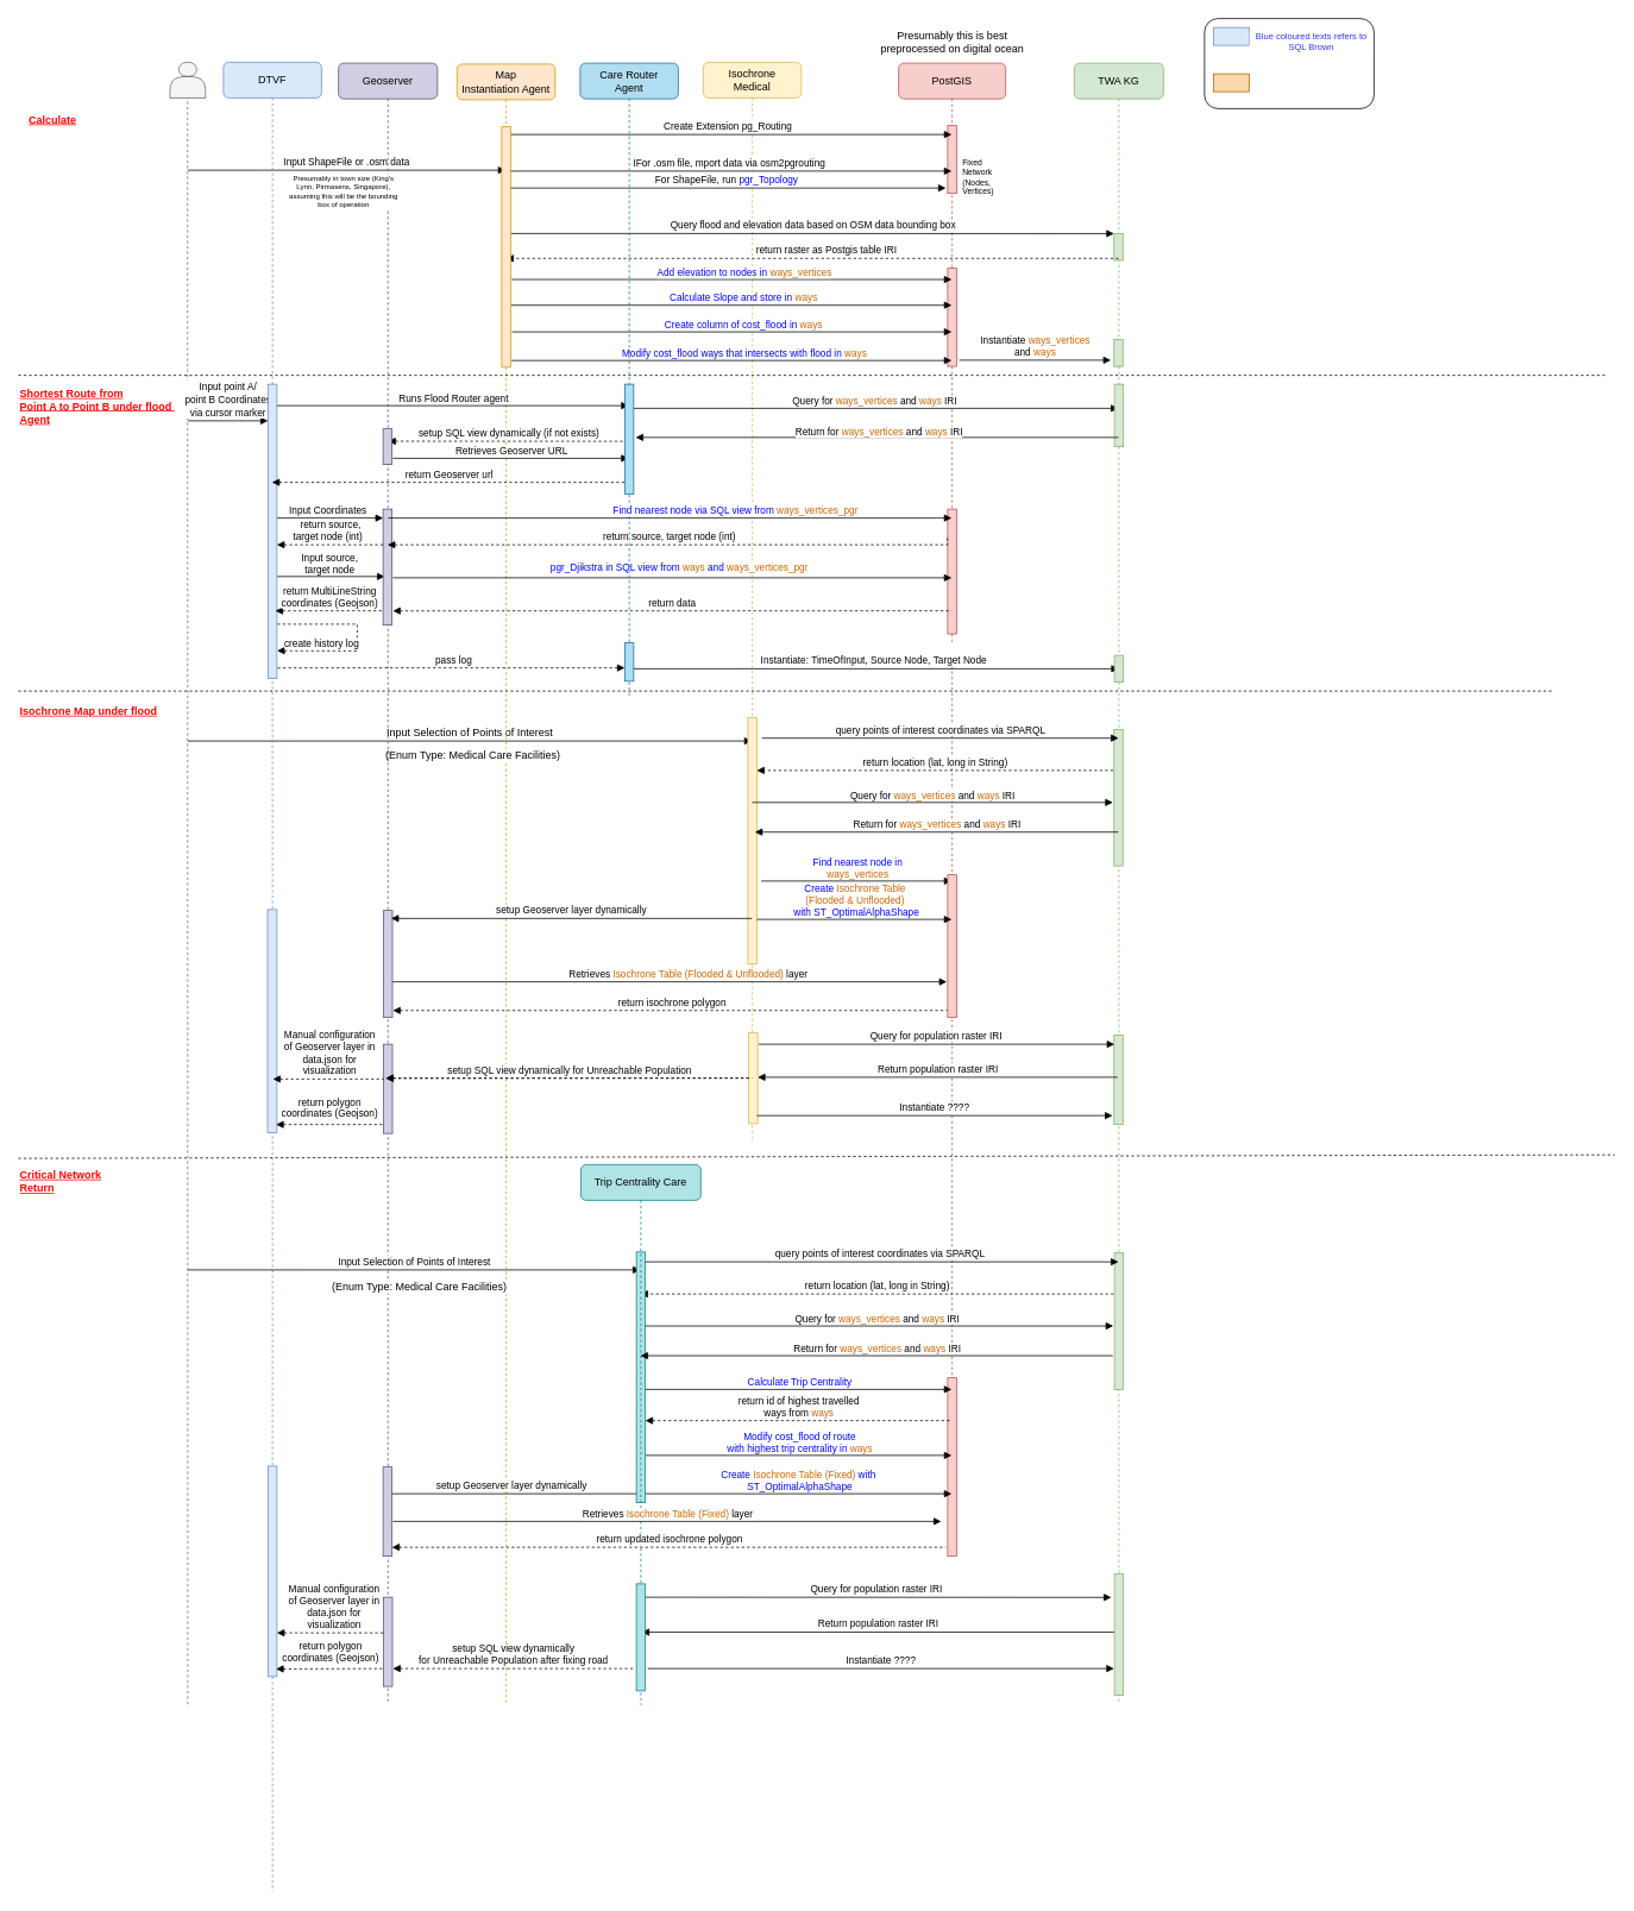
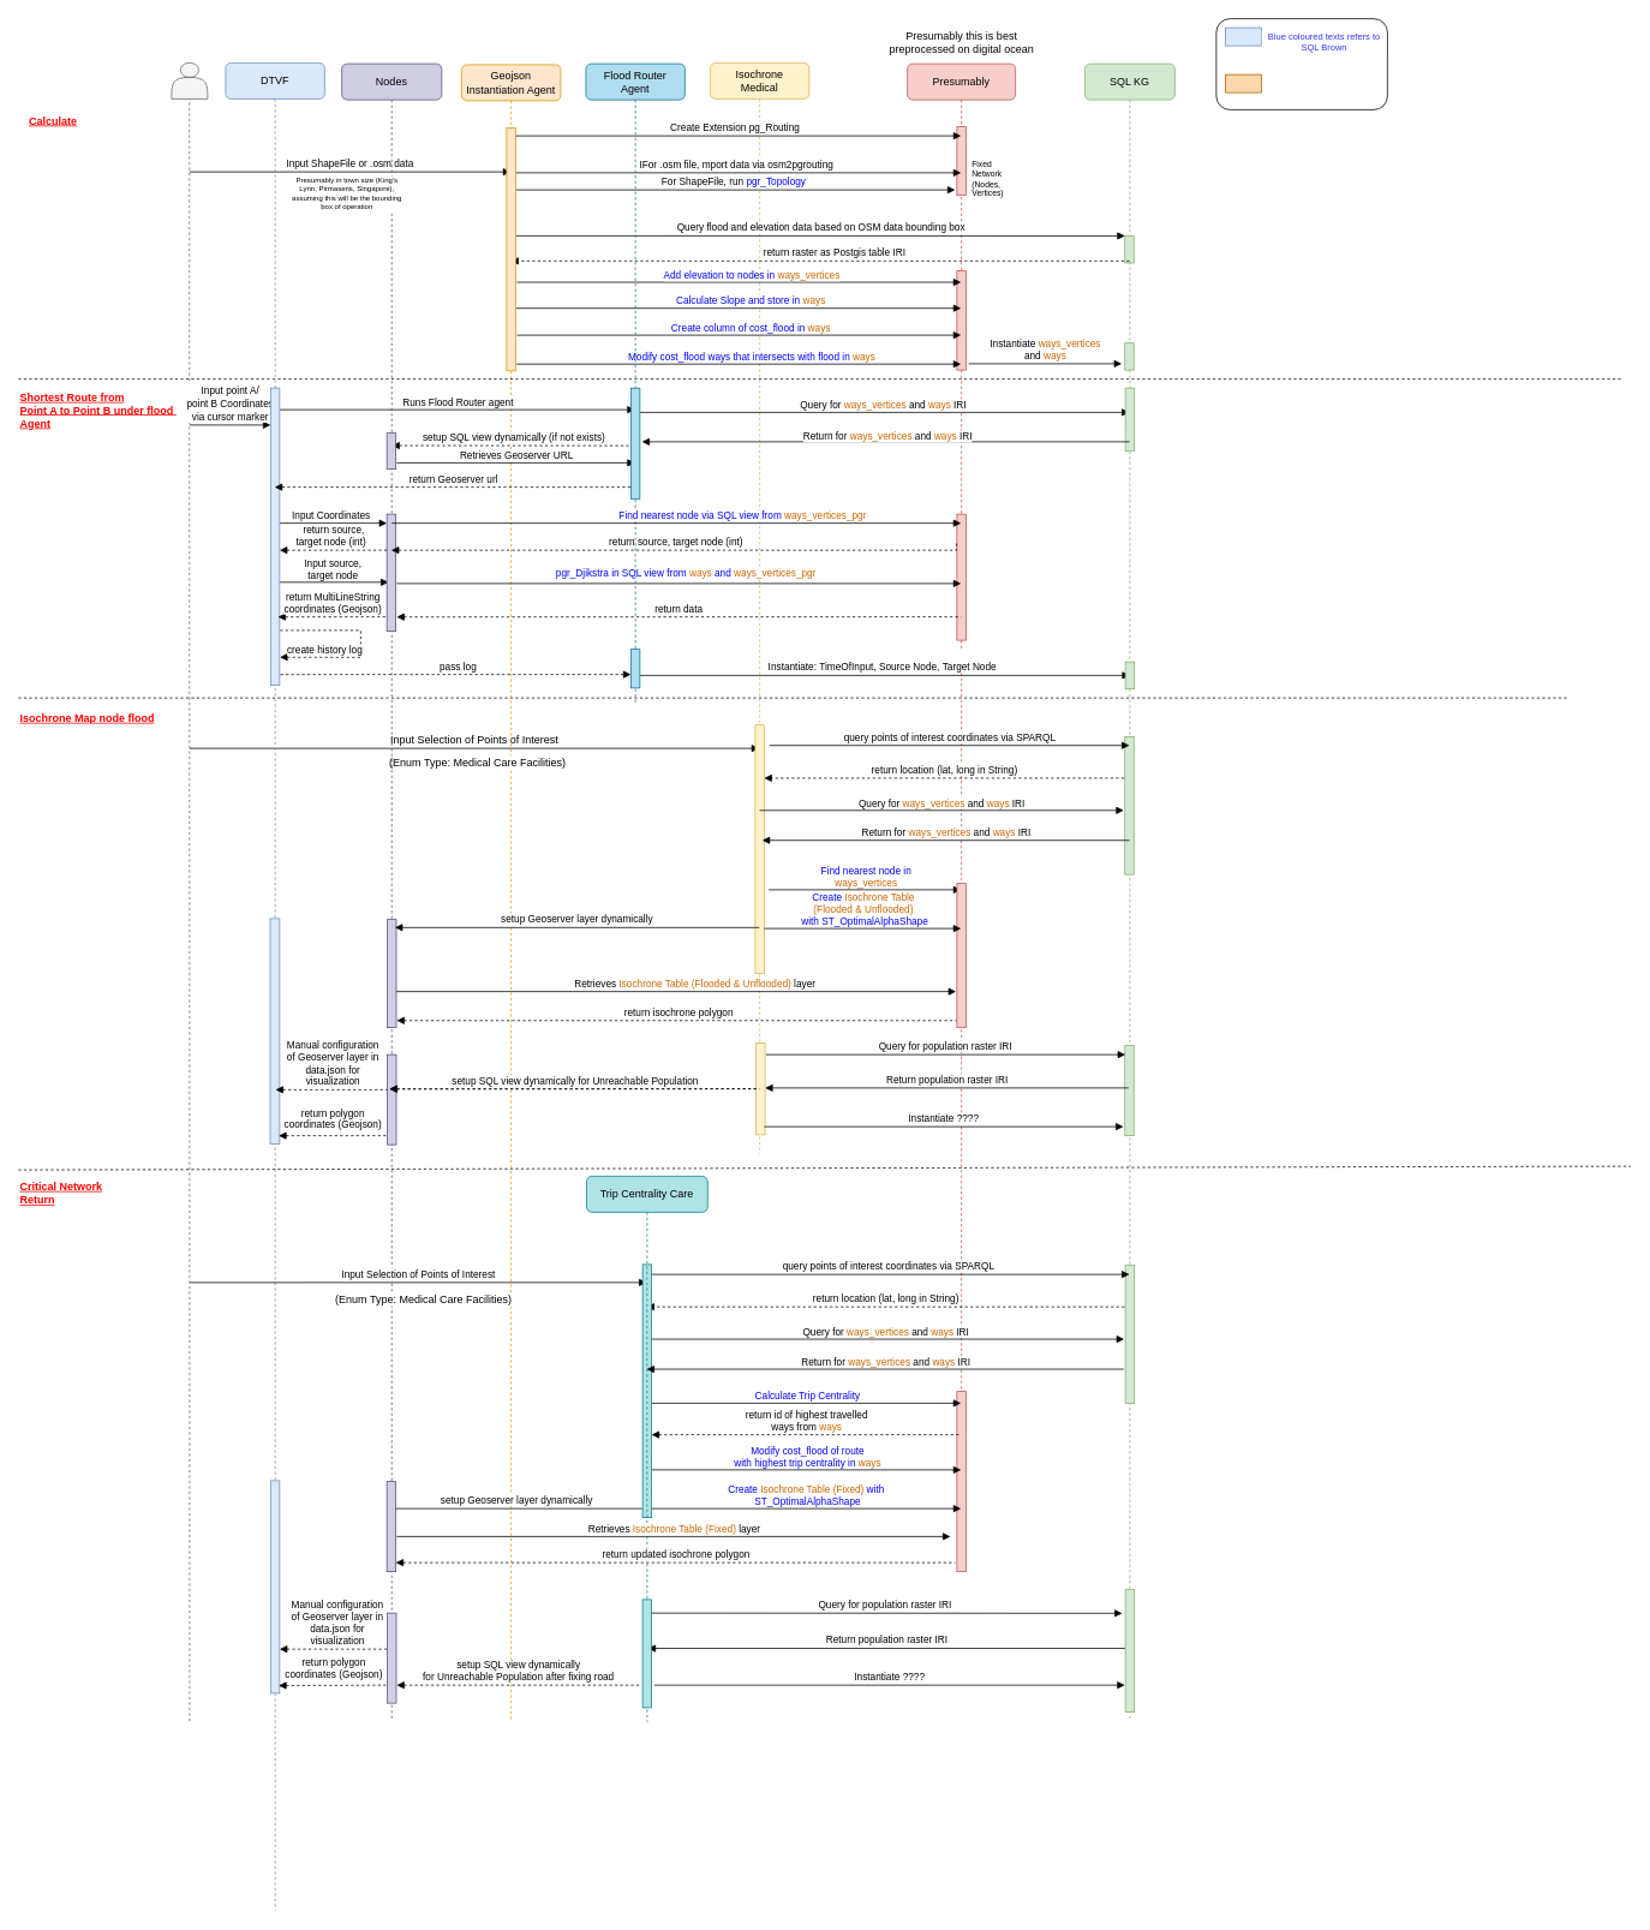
- <mxCell id="77" value="Geoserver" style="shape=umlLifeline;perimeter=lifelinePerimeter;whiteSpace=wrap;html=1;container=1;collapsible=0;recursiveResize=0;outlineConnect=0;rounded=1;shadow=0;comic=0;labelBackgroundColor=none;strokeWidth=1;fontFamily=Helvetica;fontSize=12;align=center;fillColor=#d0cee2;strokeColor=#56517e;size=40;" parent="1" vertex="1"><mxGeometry x="379" y="70" width="111" height="1840" as="geometry" /></mxCell>
+ <mxCell id="77" value="Nodes" style="shape=umlLifeline;perimeter=lifelinePerimeter;whiteSpace=wrap;html=1;container=1;collapsible=0;recursiveResize=0;outlineConnect=0;rounded=1;shadow=0;comic=0;labelBackgroundColor=none;strokeWidth=1;fontFamily=Helvetica;fontSize=12;align=center;fillColor=#d0cee2;strokeColor=#56517e;size=40;" parent="1" vertex="1"><mxGeometry x="379" y="70" width="111" height="1840" as="geometry" /></mxCell>
- <mxCell id="106" value="Care Router&lt;br&gt;Agent" style="shape=umlLifeline;perimeter=lifelinePerimeter;whiteSpace=wrap;html=1;container=1;collapsible=0;recursiveResize=0;outlineConnect=0;rounded=1;shadow=0;comic=0;labelBackgroundColor=none;strokeWidth=1;fontFamily=Helvetica;fontSize=12;align=center;fillColor=#b1ddf0;strokeColor=#10739e;size=40;" parent="1" vertex="1"><mxGeometry x="650" y="70" width="110" height="710" as="geometry" /></mxCell>
+ <mxCell id="106" value="Flood Router&lt;br&gt;Agent" style="shape=umlLifeline;perimeter=lifelinePerimeter;whiteSpace=wrap;html=1;container=1;collapsible=0;recursiveResize=0;outlineConnect=0;rounded=1;shadow=0;comic=0;labelBackgroundColor=none;strokeWidth=1;fontFamily=Helvetica;fontSize=12;align=center;fillColor=#b1ddf0;strokeColor=#10739e;size=40;" parent="1" vertex="1"><mxGeometry x="650" y="70" width="110" height="710" as="geometry" /></mxCell>
- <mxCell id="7" value="PostGIS" style="shape=umlLifeline;perimeter=lifelinePerimeter;whiteSpace=wrap;html=1;container=1;collapsible=0;recursiveResize=0;outlineConnect=0;rounded=1;shadow=0;comic=0;labelBackgroundColor=none;strokeWidth=1;fontFamily=Helvetica;fontSize=12;align=center;fillColor=#f8cecc;strokeColor=#b85450;" parent="1" vertex="1"><mxGeometry x="1007" y="70" width="120" height="1660" as="geometry" /></mxCell>
+ <mxCell id="7" value="Presumably" style="shape=umlLifeline;perimeter=lifelinePerimeter;whiteSpace=wrap;html=1;container=1;collapsible=0;recursiveResize=0;outlineConnect=0;rounded=1;shadow=0;comic=0;labelBackgroundColor=none;strokeWidth=1;fontFamily=Helvetica;fontSize=12;align=center;fillColor=#f8cecc;strokeColor=#b85450;" parent="1" vertex="1"><mxGeometry x="1007" y="70" width="120" height="1660" as="geometry" /></mxCell>
- <mxCell id="17" value="TWA KG" style="shape=umlLifeline;perimeter=lifelinePerimeter;whiteSpace=wrap;html=1;container=1;collapsible=0;recursiveResize=0;outlineConnect=0;rounded=1;shadow=0;comic=0;labelBackgroundColor=none;strokeWidth=1;fontFamily=Helvetica;fontSize=12;align=center;fillColor=#d5e8d4;strokeColor=#82b366;" parent="1" vertex="1"><mxGeometry x="1204" y="70" width="100" height="1840" as="geometry" /></mxCell>
+ <mxCell id="17" value="SQL KG" style="shape=umlLifeline;perimeter=lifelinePerimeter;whiteSpace=wrap;html=1;container=1;collapsible=0;recursiveResize=0;outlineConnect=0;rounded=1;shadow=0;comic=0;labelBackgroundColor=none;strokeWidth=1;fontFamily=Helvetica;fontSize=12;align=center;fillColor=#d5e8d4;strokeColor=#82b366;" parent="1" vertex="1"><mxGeometry x="1204" y="70" width="100" height="1840" as="geometry" /></mxCell>
- <mxCell id="52" value="Map&lt;br&gt;Instantiation Agent" style="shape=umlLifeline;perimeter=lifelinePerimeter;whiteSpace=wrap;html=1;container=1;collapsible=0;recursiveResize=0;outlineConnect=0;rounded=1;shadow=0;comic=0;labelBackgroundColor=none;strokeWidth=1;fontFamily=Helvetica;fontSize=12;align=center;fillColor=#ffe6cc;strokeColor=#d79b00;size=40;" parent="1" vertex="1"><mxGeometry x="512" y="71" width="110" height="1840" as="geometry" /></mxCell>
+ <mxCell id="52" value="Geojson&lt;br&gt;Instantiation Agent" style="shape=umlLifeline;perimeter=lifelinePerimeter;whiteSpace=wrap;html=1;container=1;collapsible=0;recursiveResize=0;outlineConnect=0;rounded=1;shadow=0;comic=0;labelBackgroundColor=none;strokeWidth=1;fontFamily=Helvetica;fontSize=12;align=center;fillColor=#ffe6cc;strokeColor=#d79b00;size=40;" parent="1" vertex="1"><mxGeometry x="512" y="71" width="110" height="1840" as="geometry" /></mxCell>
- <mxCell id="51" value="Isochrone Map under flood" style="text;html=1;strokeColor=none;fillColor=none;align=left;verticalAlign=middle;whiteSpace=wrap;rounded=0;fontColor=#FF0000;fontStyle=5;labelBackgroundColor=default;" parent="1" vertex="1"><mxGeometry x="20" y="777" width="160" height="40" as="geometry" /></mxCell>
+ <mxCell id="51" value="Isochrone Map node flood" style="text;html=1;strokeColor=none;fillColor=none;align=left;verticalAlign=middle;whiteSpace=wrap;rounded=0;fontColor=#FF0000;fontStyle=5;labelBackgroundColor=default;" parent="1" vertex="1"><mxGeometry x="20" y="777" width="160" height="40" as="geometry" /></mxCell>
